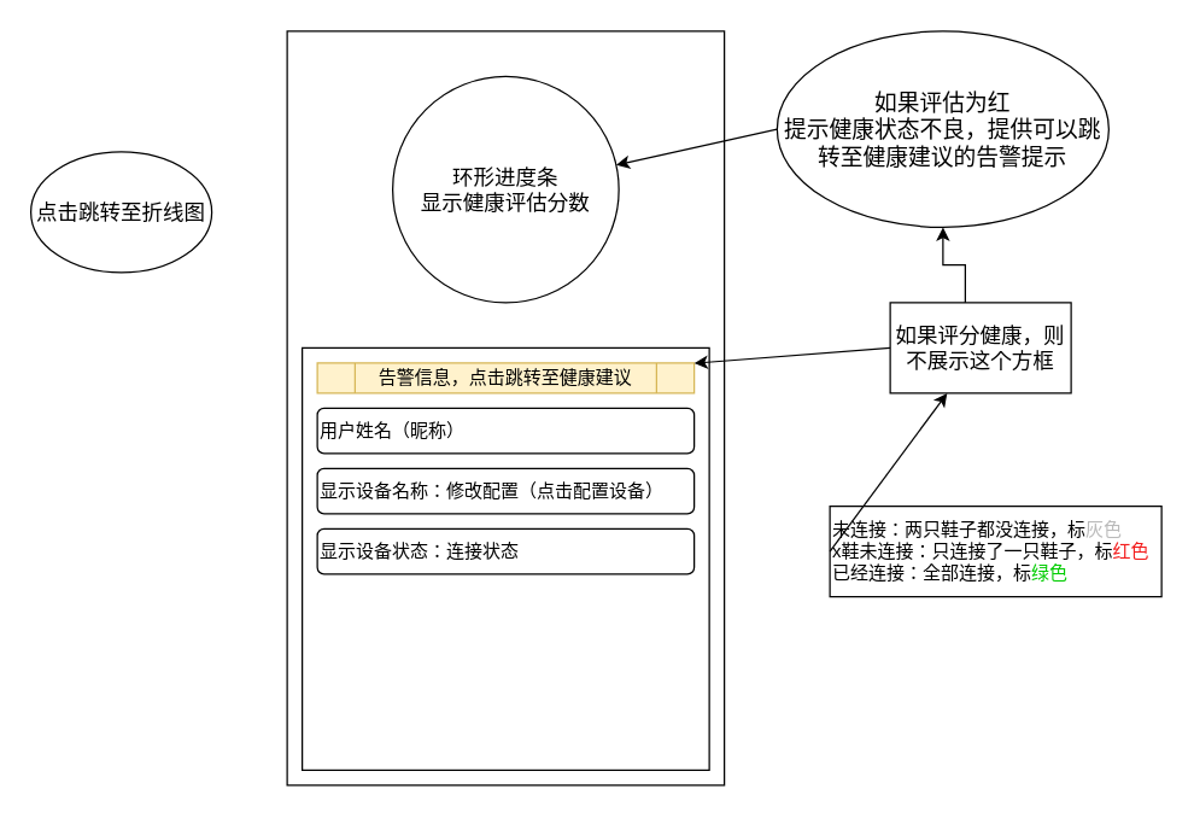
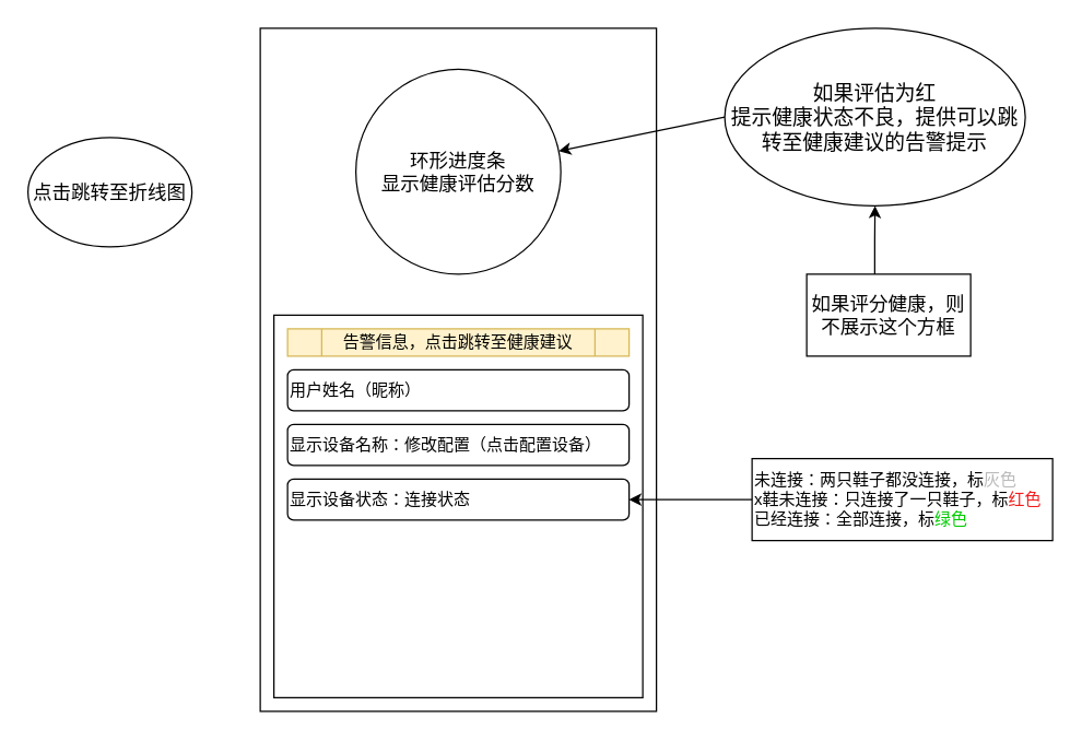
- <mxCell id="9" value="&lt;font style=&quot;font-size: 15px;&quot;&gt;如果评估为红&lt;br&gt;提示健康状态不良，提供可以跳转至健康建议的告警提示&lt;/font&gt;" style="ellipse;whiteSpace=wrap;html=1;" vertex="1" parent="1"><mxGeometry x="515" y="20" width="220" height="130" as="geometry" /></mxCell>
+ <mxCell id="9" value="&lt;font style=&quot;font-size: 15px;&quot;&gt;如果评估为红&lt;br&gt;提示健康状态不良，提供可以跳转至健康建议的告警提示&lt;/font&gt;" style="ellipse;whiteSpace=wrap;html=1;" vertex="1" parent="1"><mxGeometry x="530" y="20" width="220" height="130" as="geometry" /></mxCell>
- <mxCell id="13" value="" style="endArrow=classic;html=1;rounded=0;exitX=0;exitY=0.5;exitDx=0;exitDy=0;" edge="1" parent="1" source="14" target="11"><mxGeometry width="50" height="50" relative="1" as="geometry"><mxPoint x="580" y="230" as="sourcePoint" /><mxPoint x="560" y="200" as="targetPoint" /></mxGeometry></mxCell>
- <mxCell id="16" value="" style="endArrow=classic;html=1;rounded=0;exitX=0;exitY=0.5;exitDx=0;exitDy=0;" edge="1" parent="1" source="15" target="14"><mxGeometry width="50" height="50" relative="1" as="geometry"><mxPoint x="390" y="290" as="sourcePoint" /><mxPoint x="440" y="240" as="targetPoint" /></mxGeometry></mxCell>
+ <mxCell id="16" value="" style="endArrow=classic;html=1;rounded=0;exitX=0;exitY=0.5;exitDx=0;exitDy=0;entryX=1;entryY=0.5;entryDx=0;entryDy=0;" edge="1" parent="1" source="15" target="6"><mxGeometry width="50" height="50" relative="1" as="geometry"><mxPoint x="390" y="290" as="sourcePoint" /><mxPoint x="440" y="240" as="targetPoint" /></mxGeometry></mxCell>
